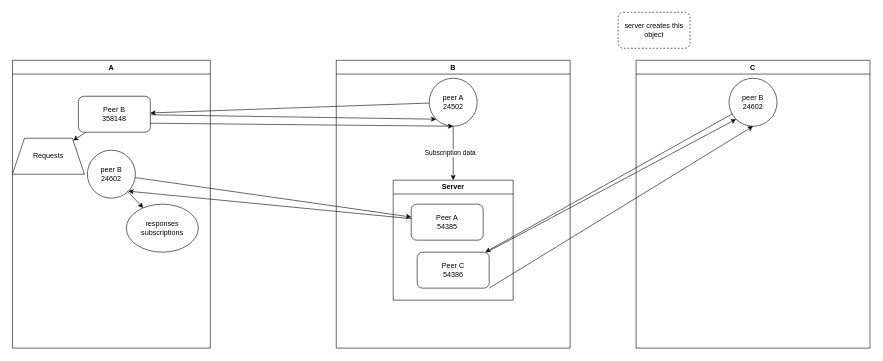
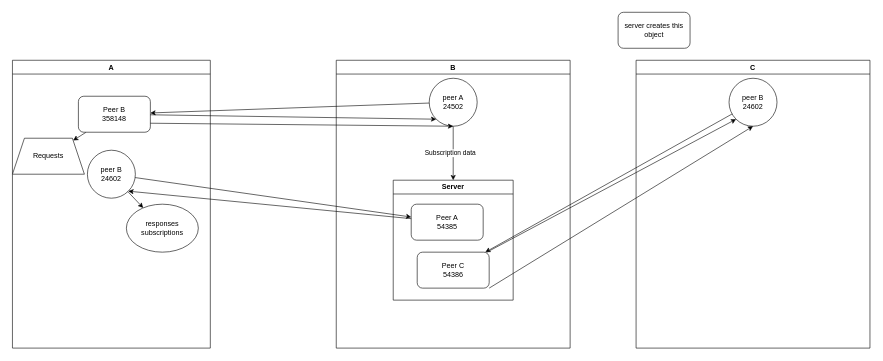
- <mxCell id="16" value="server creates this object" style="rounded=1;whiteSpace=wrap;html=1;dashed=1;" parent="1" vertex="1"><mxGeometry x="1030" width="120" height="60" as="geometry" y="20" /></mxCell>
+ <mxCell id="16" value="server creates this object" style="rounded=1;whiteSpace=wrap;html=1;" parent="1" vertex="1"><mxGeometry x="1030" width="120" height="60" as="geometry" y="20" /></mxCell>
